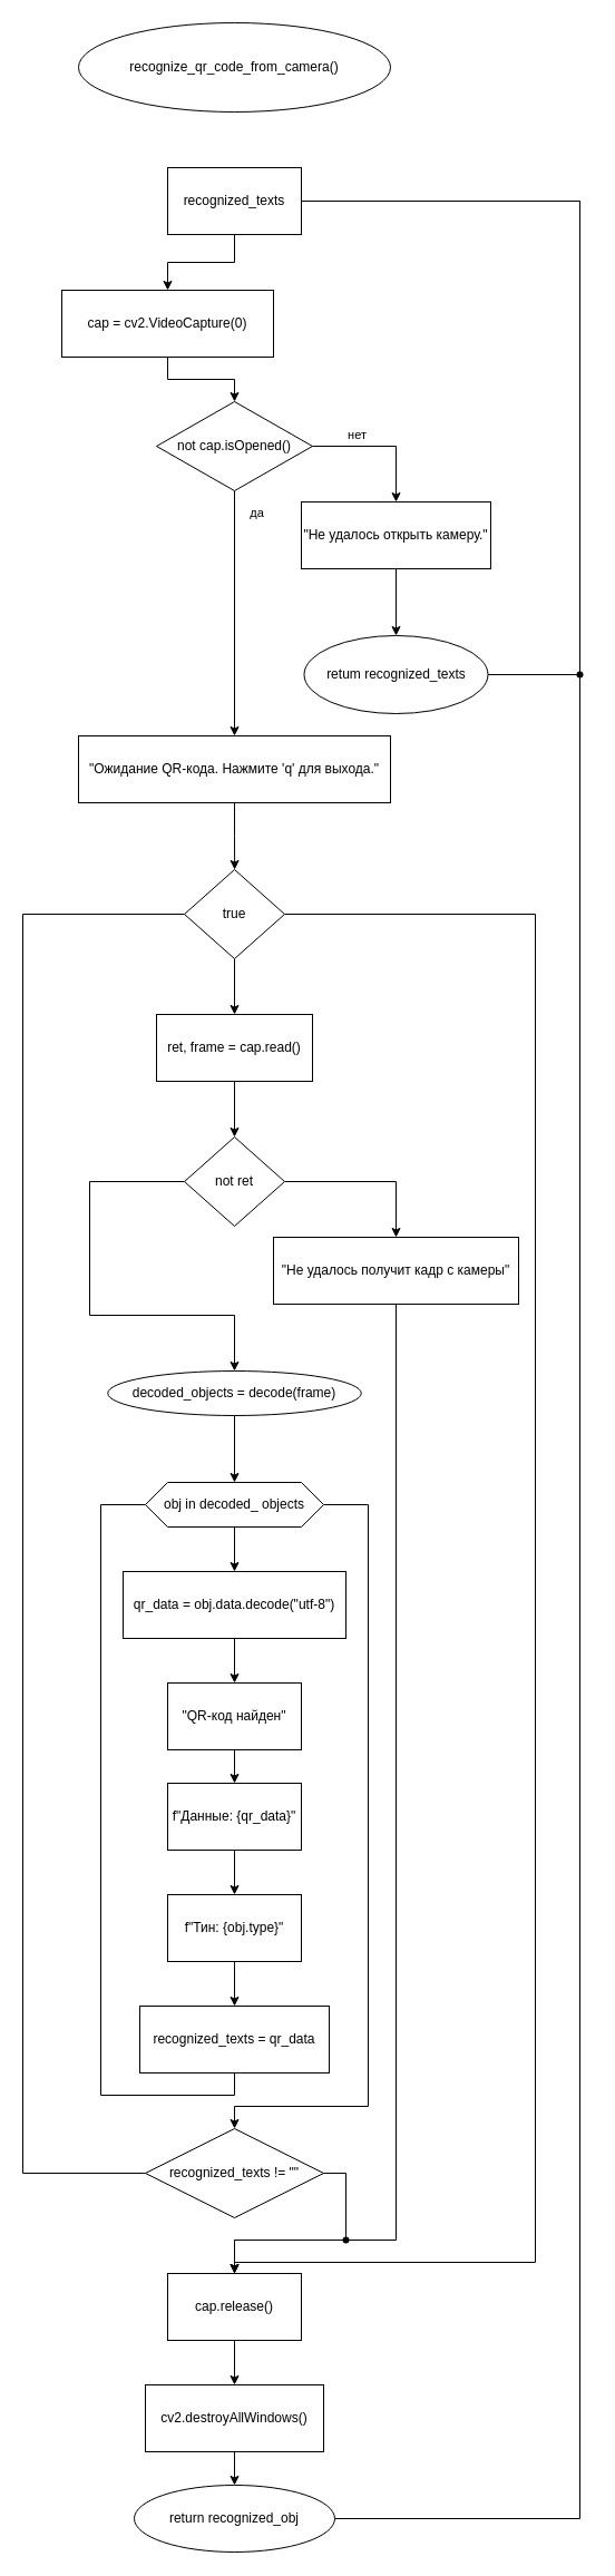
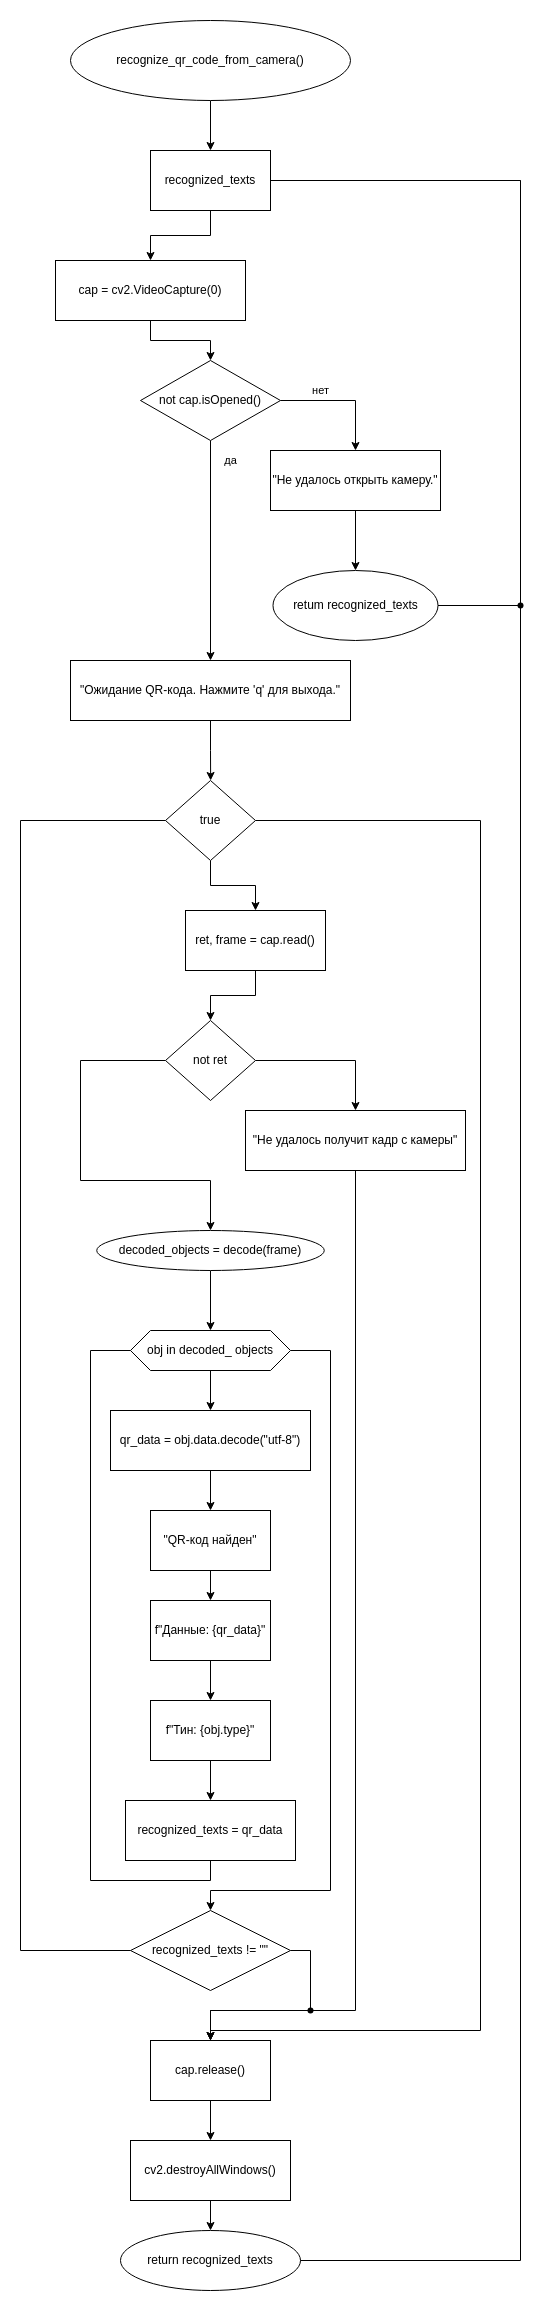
+ <mxCell id="2" style="edgeStyle=orthogonalEdgeStyle;rounded=0;orthogonalLoop=1;jettySize=auto;html=1;exitX=0.5;exitY=1;exitDx=0;exitDy=0;" parent="1" source="3" target="5" edge="1"><mxGeometry relative="1" as="geometry" /></mxCell>
- <mxCell id="20" value="ret, frame = cap.read()" style="rounded=0;whiteSpace=wrap;html=1;" parent="1" vertex="1"><mxGeometry x="140" y="910" width="140" height="60" as="geometry" /></mxCell>
+ <mxCell id="20" value="ret, frame = cap.read()" style="rounded=0;whiteSpace=wrap;html=1;" parent="1" vertex="1"><mxGeometry x="185" y="910" width="140" height="60" as="geometry" /></mxCell>
- <mxCell id="46" value="return recognized_obj" style="ellipse;whiteSpace=wrap;html=1;" parent="1" vertex="1"><mxGeometry x="120" y="2230" width="180" height="60" as="geometry" /></mxCell>
+ <mxCell id="46" value="return recognized_texts" style="ellipse;whiteSpace=wrap;html=1;" parent="1" vertex="1"><mxGeometry x="120" y="2230" width="180" height="60" as="geometry" /></mxCell>
